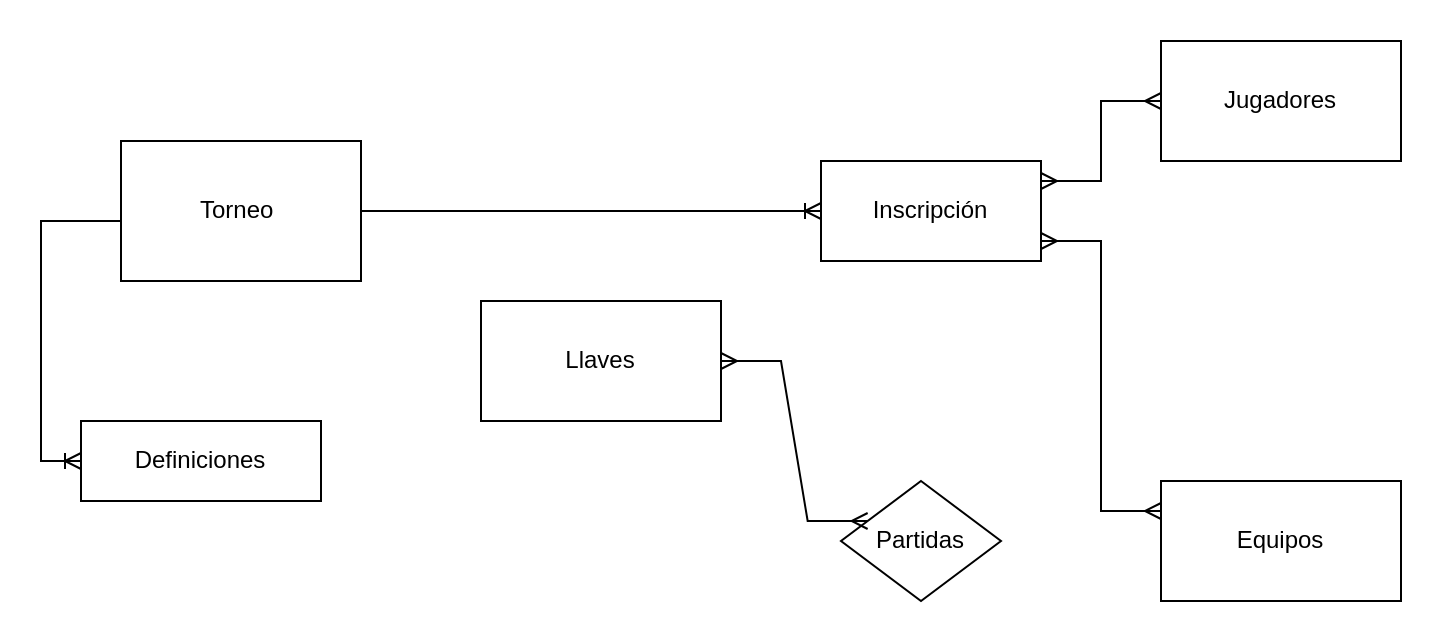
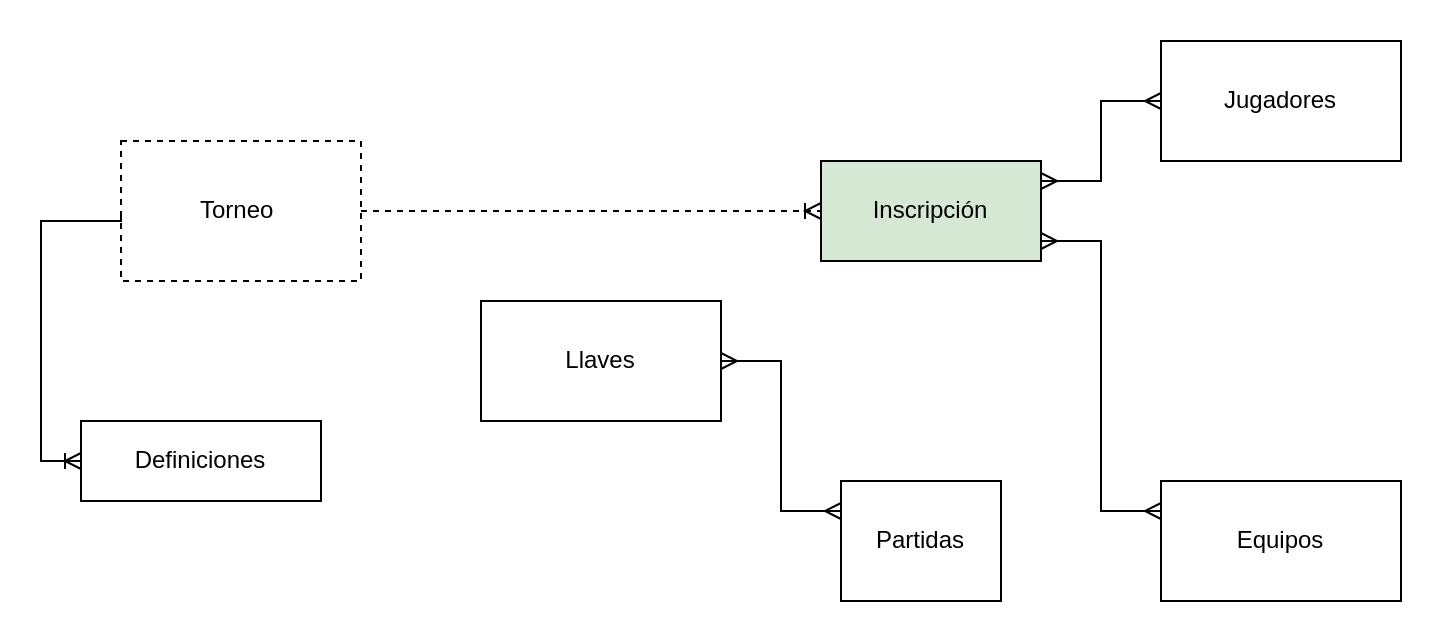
- <mxCell id="6" value="Torneo&lt;span style=&quot;white-space: pre&quot;&gt; &lt;/span&gt;" style="rounded=0;whiteSpace=wrap;html=1;" vertex="1" parent="1"><mxGeometry x="60" y="70" width="120" height="70" as="geometry" /></mxCell>
+ <mxCell id="6" value="Torneo&lt;span style=&quot;white-space: pre&quot;&gt; &lt;/span&gt;" style="rounded=0;whiteSpace=wrap;html=1;dashed=1;" vertex="1" parent="1"><mxGeometry x="60" y="70" width="120" height="70" as="geometry" /></mxCell>
- <mxCell id="10" value="" style="edgeStyle=entityRelationEdgeStyle;fontSize=12;html=1;endArrow=ERoneToMany;rounded=0;entryX=0;entryY=0.5;entryDx=0;entryDy=0;exitX=1;exitY=0.5;exitDx=0;exitDy=0;" edge="1" parent="1" source="6" target="2"><mxGeometry width="100" height="100" relative="1" as="geometry"><mxPoint x="210" y="105" as="sourcePoint" /><mxPoint x="330" y="102" as="targetPoint" /></mxGeometry></mxCell>
+ <mxCell id="10" value="" style="edgeStyle=entityRelationEdgeStyle;fontSize=12;html=1;endArrow=ERoneToMany;rounded=0;entryX=0;entryY=0.5;entryDx=0;entryDy=0;exitX=1;exitY=0.5;exitDx=0;exitDy=0;dashed=1;" edge="1" parent="1" source="6" target="2"><mxGeometry width="100" height="100" relative="1" as="geometry"><mxPoint x="210" y="105" as="sourcePoint" /><mxPoint x="330" y="102" as="targetPoint" /></mxGeometry></mxCell>
- <mxCell id="2" value="Inscripción" style="rounded=0;whiteSpace=wrap;html=1;" vertex="1" parent="1"><mxGeometry x="410" y="80" width="110" height="50" as="geometry" /></mxCell>
+ <mxCell id="2" value="Inscripción" style="rounded=0;whiteSpace=wrap;html=1;fillColor=#d5e8d4;" vertex="1" parent="1"><mxGeometry x="410" y="80" width="110" height="50" as="geometry" /></mxCell>
- <mxCell id="3" value="Partidas" style="rhombus;whiteSpace=wrap;html=1;" vertex="1" parent="1"><mxGeometry x="420" y="240" width="80" height="60" as="geometry" /></mxCell>
+ <mxCell id="3" value="Partidas" style="rounded=0;whiteSpace=wrap;html=1;" vertex="1" parent="1"><mxGeometry x="420" y="240" width="80" height="60" as="geometry" /></mxCell>
